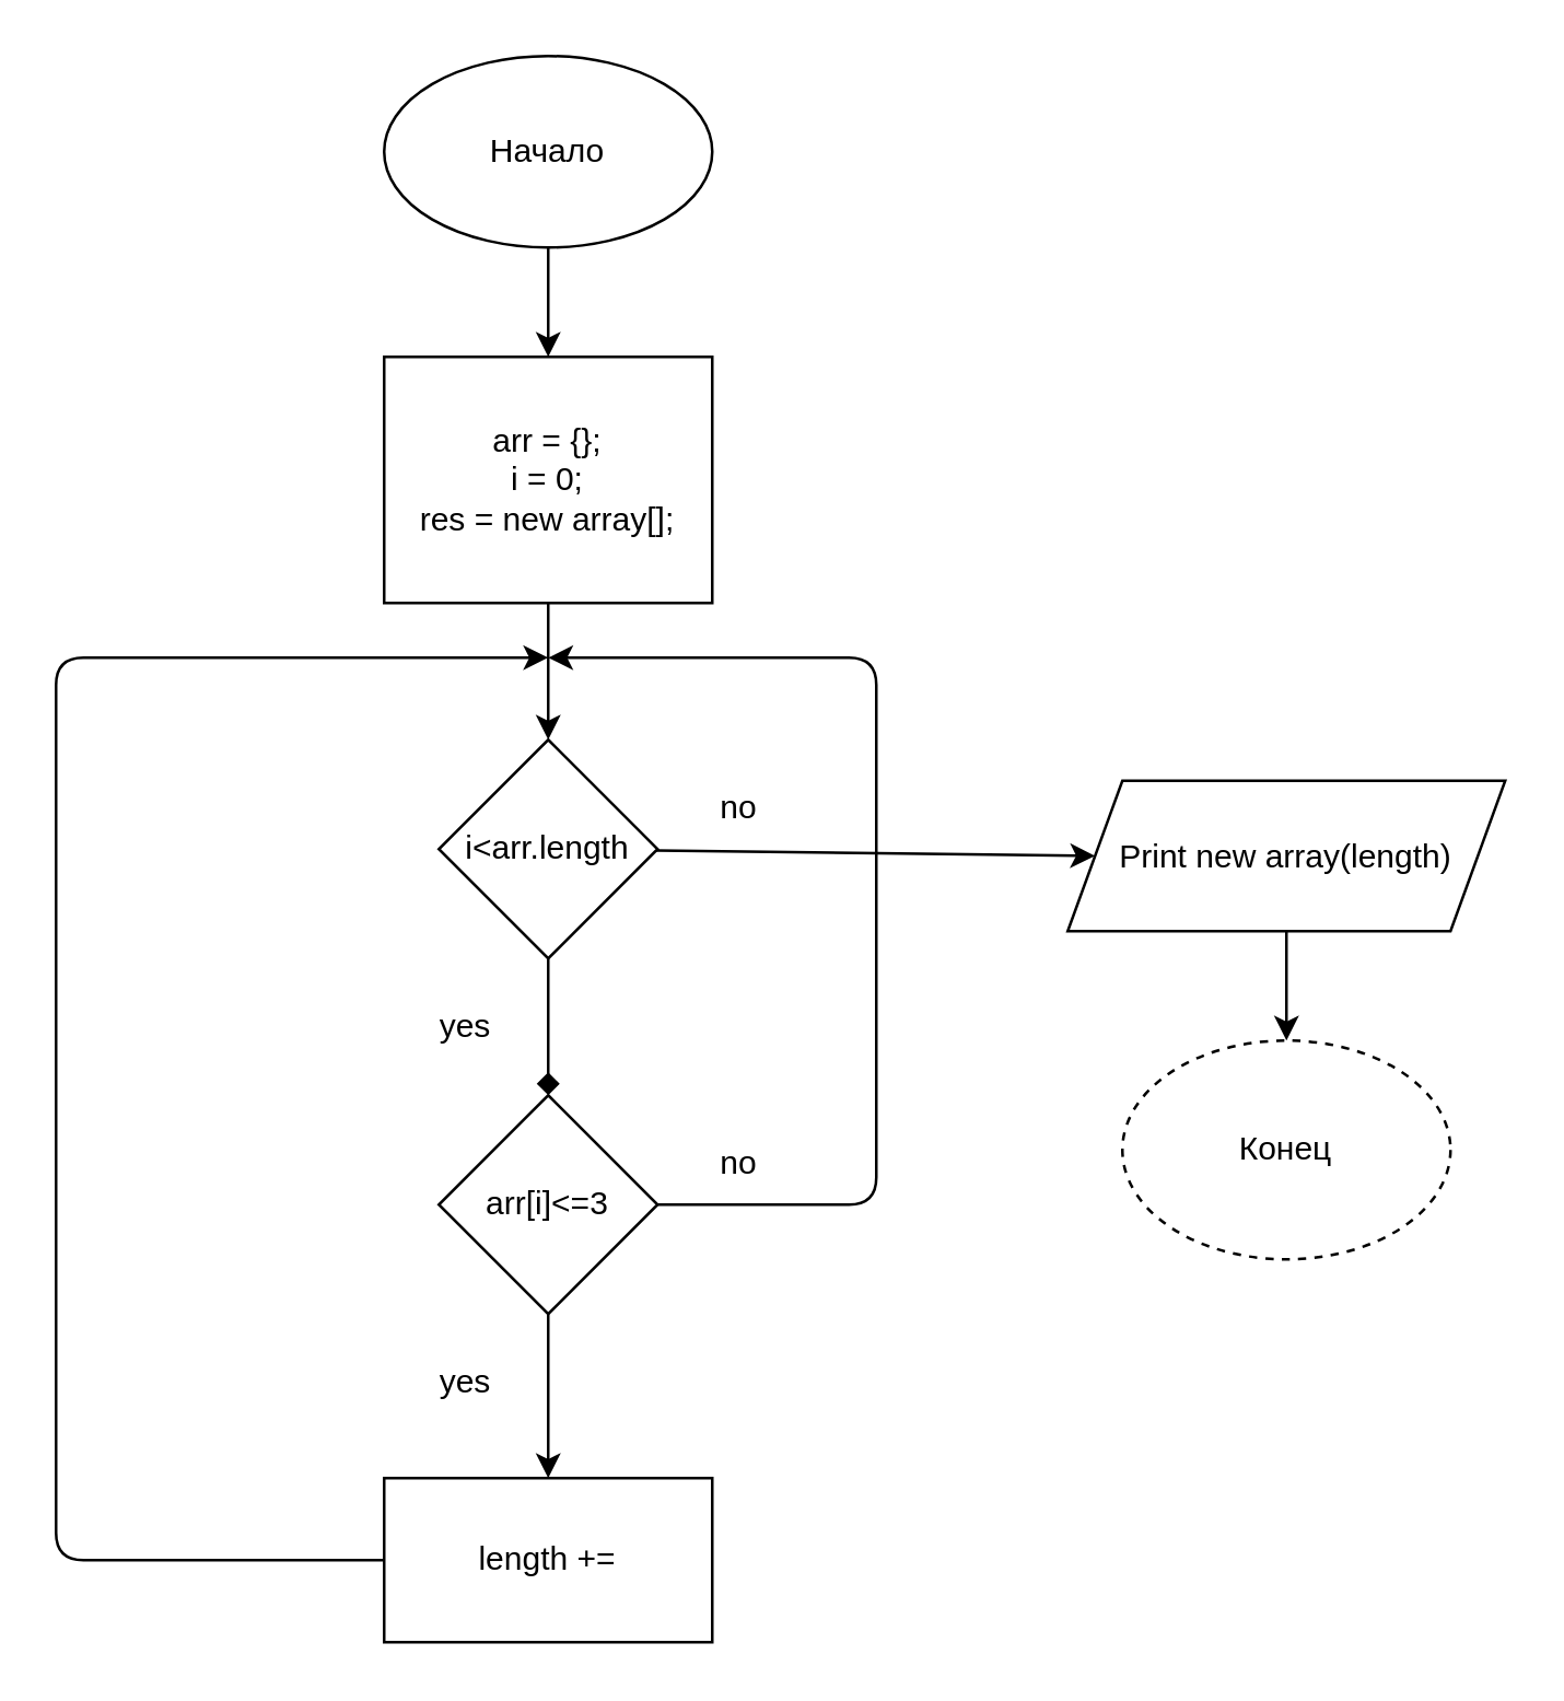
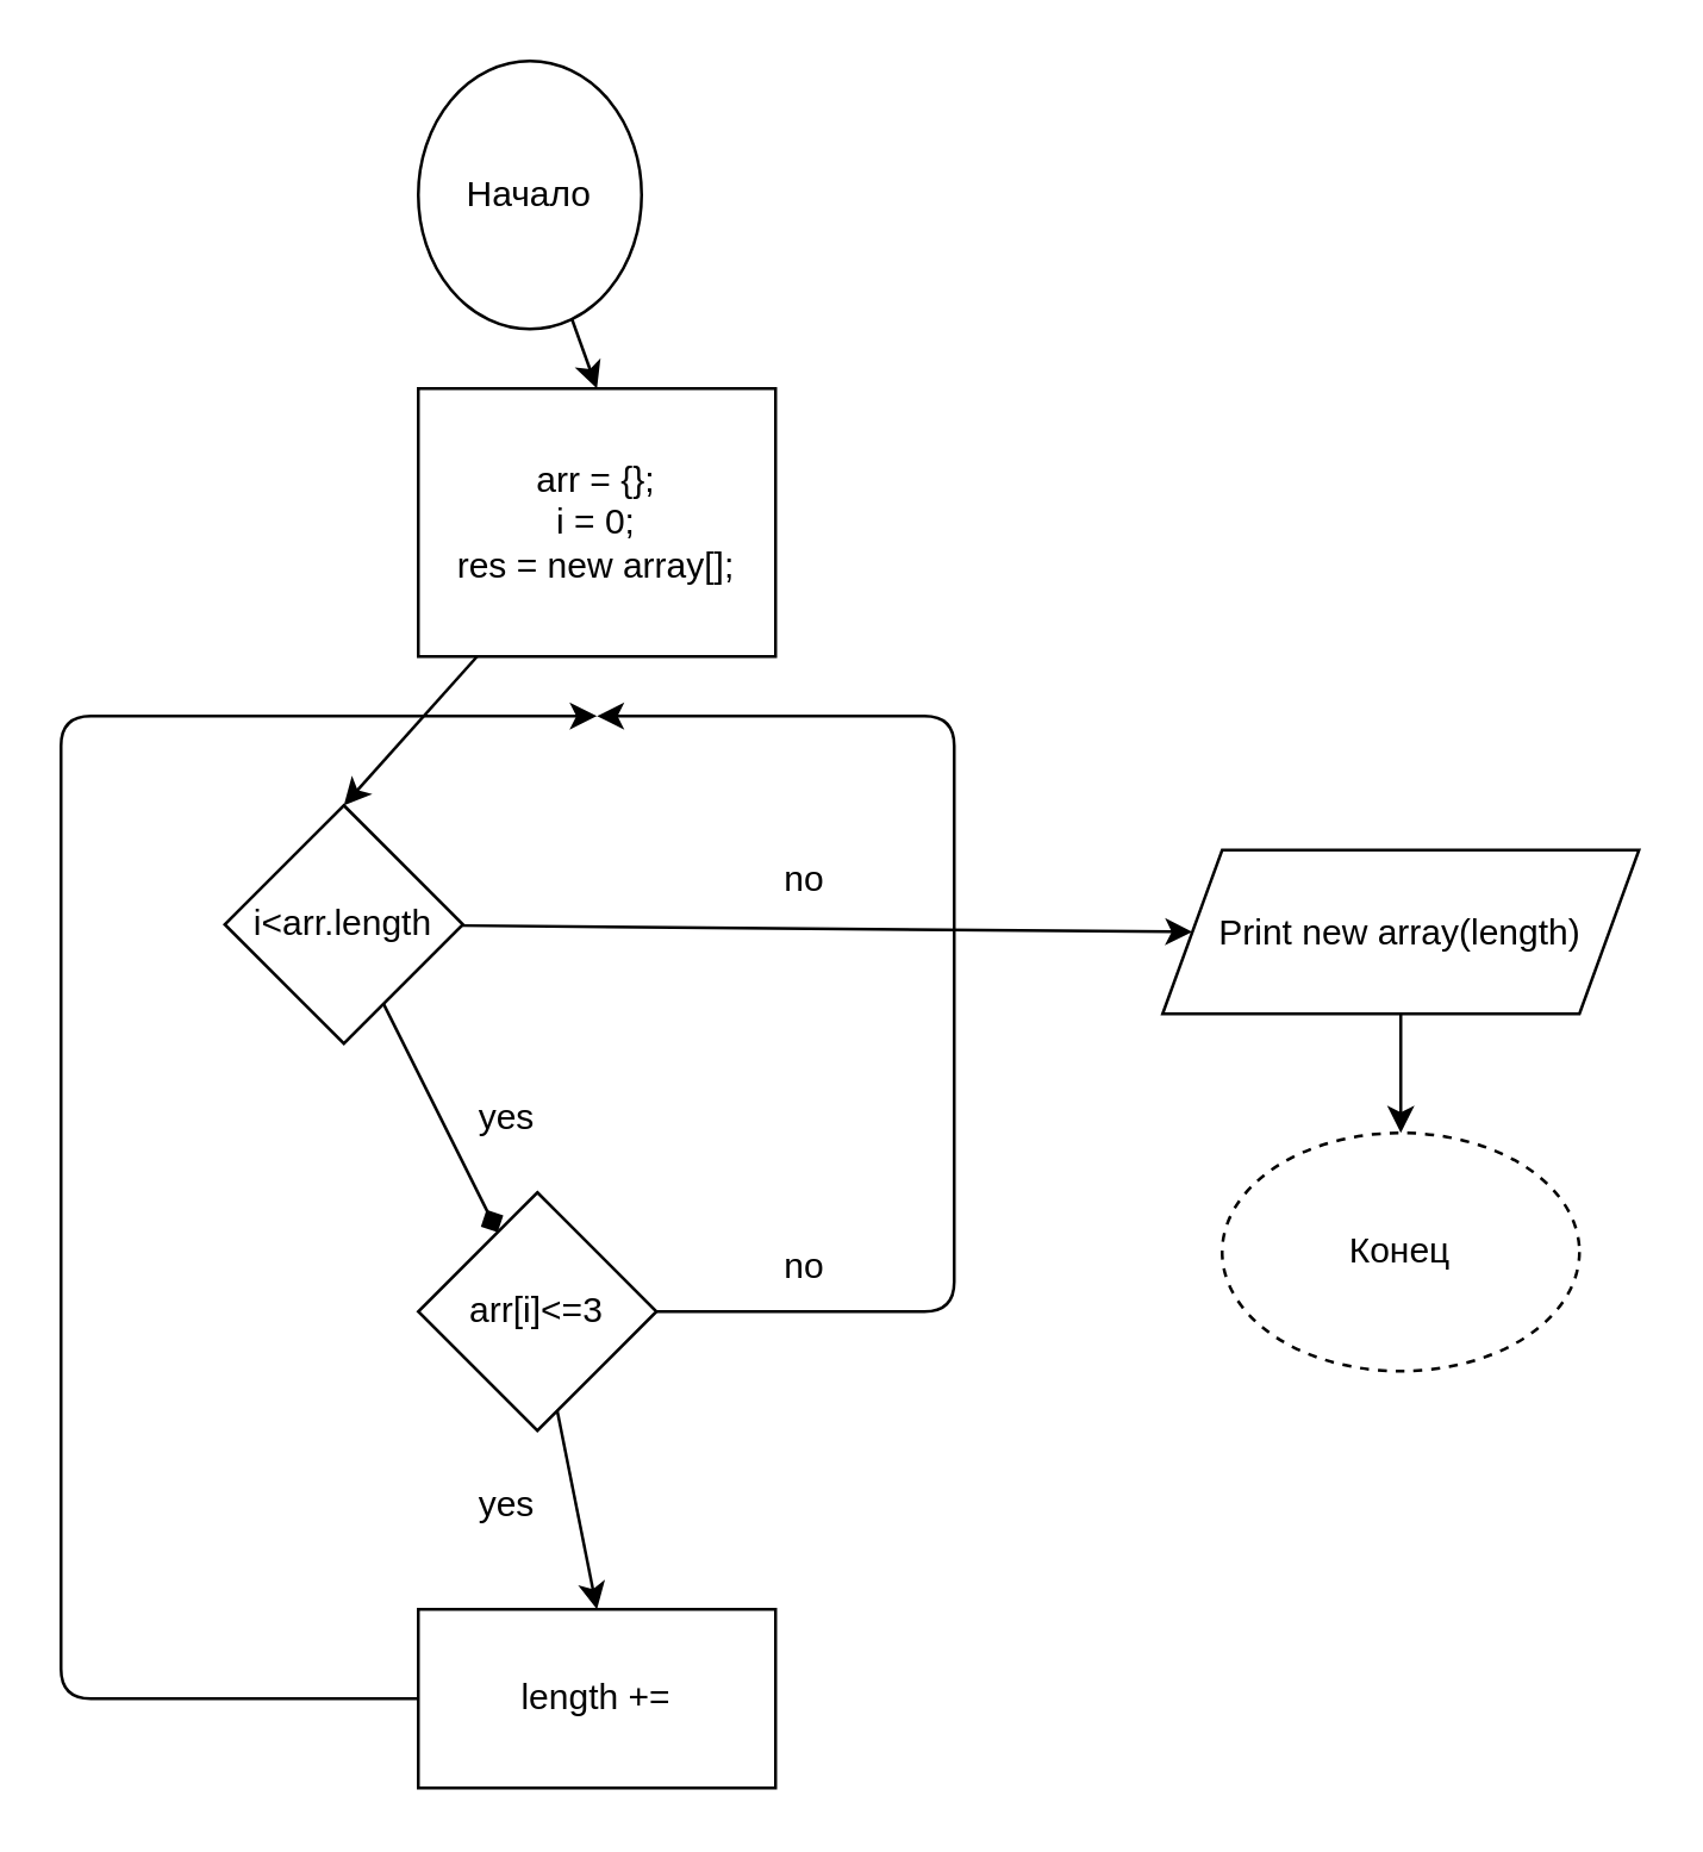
- <mxCell id="3" value="Начало" style="ellipse;whiteSpace=wrap;html=1;" vertex="1" parent="1"><mxGeometry x="140" width="120" height="70" as="geometry" y="20" /></mxCell>
+ <mxCell id="3" value="Начало" style="ellipse;whiteSpace=wrap;html=1;" vertex="1" parent="1"><mxGeometry x="140" y="20" width="75" height="90" as="geometry" /></mxCell>
- <mxCell id="8" value="i&amp;lt;arr.length" style="rhombus;whiteSpace=wrap;html=1;" vertex="1" parent="1"><mxGeometry x="160" y="270" width="80" height="80" as="geometry" /></mxCell>
+ <mxCell id="8" value="i&amp;lt;arr.length" style="rhombus;whiteSpace=wrap;html=1;" vertex="1" parent="1"><mxGeometry x="75" y="270" width="80" height="80" as="geometry" /></mxCell>
- <mxCell id="11" value="arr[i]&amp;lt;=3" style="rhombus;whiteSpace=wrap;html=1;" vertex="1" parent="1"><mxGeometry x="160" y="400" width="80" height="80" as="geometry" /></mxCell>
+ <mxCell id="11" value="arr[i]&amp;lt;=3" style="rhombus;whiteSpace=wrap;html=1;" vertex="1" parent="1"><mxGeometry x="140" y="400" width="80" height="80" as="geometry" /></mxCell>
